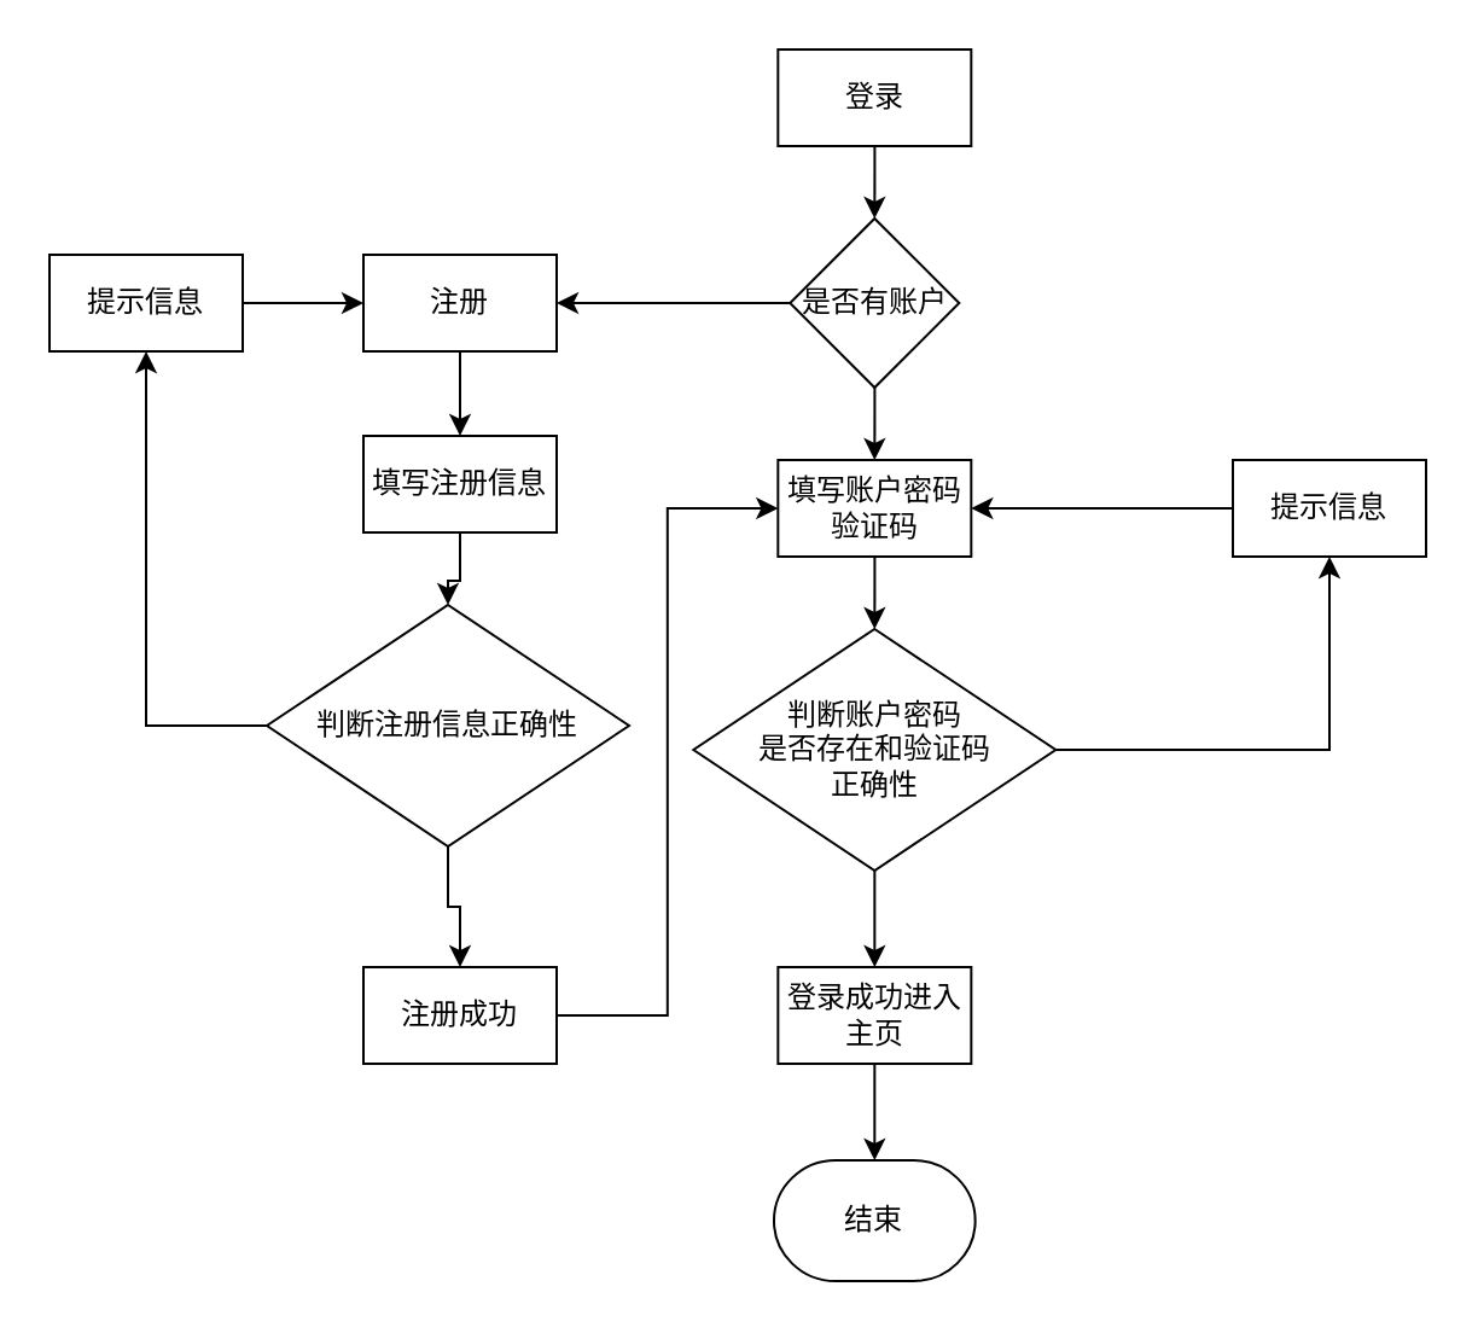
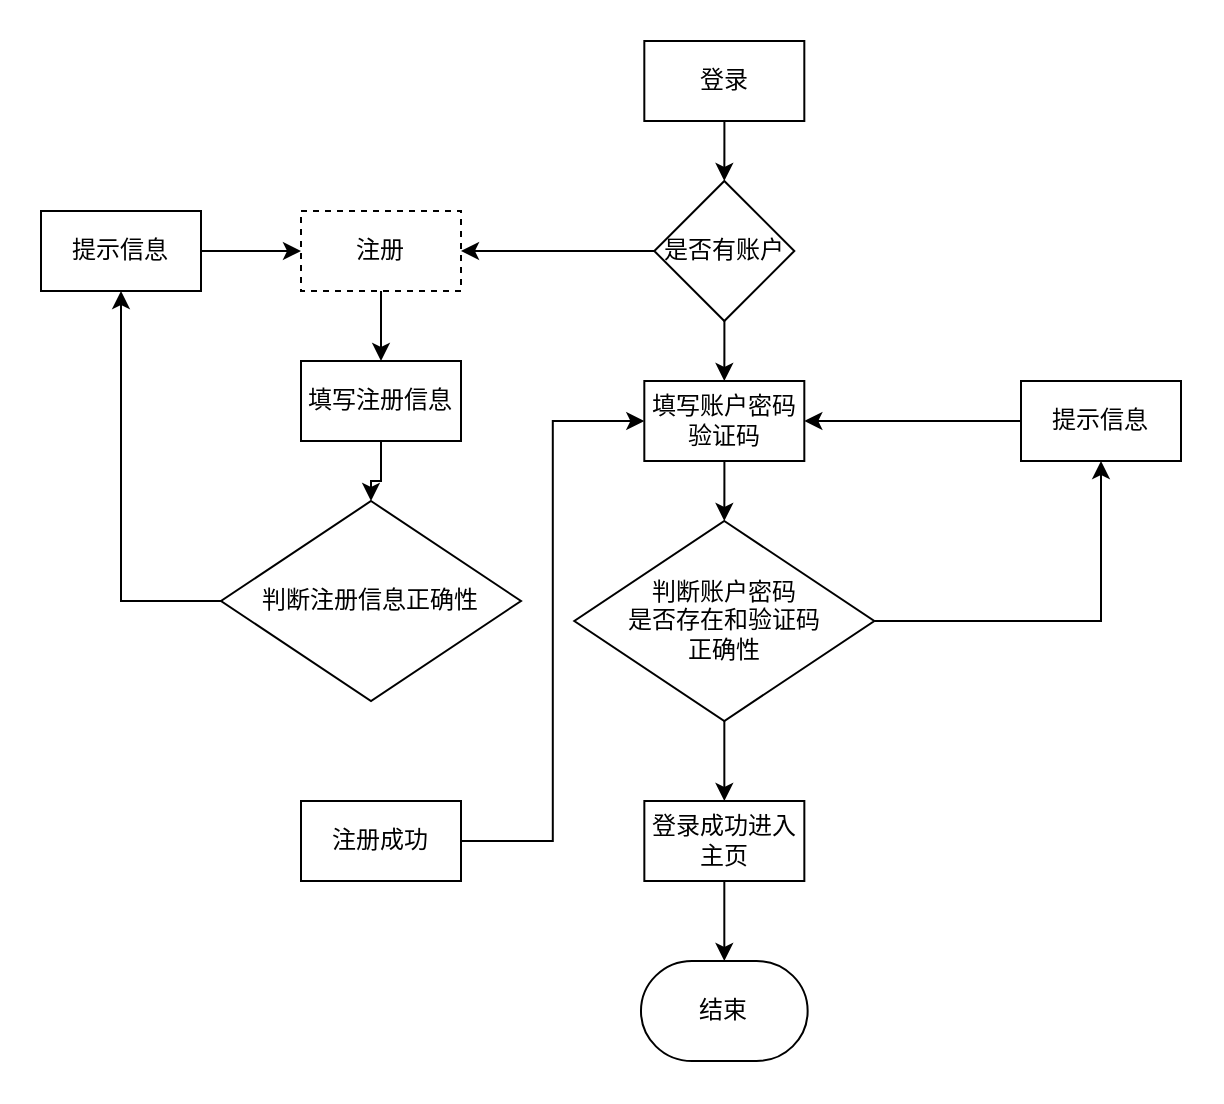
- <mxCell id="17" value="注册" style="rounded=0;whiteSpace=wrap;html=1;" vertex="1" parent="1"><mxGeometry x="150" y="105" width="80" height="40" as="geometry" /></mxCell>
+ <mxCell id="17" value="注册" style="rounded=0;whiteSpace=wrap;html=1;dashed=1;" vertex="1" parent="1"><mxGeometry x="150" y="105" width="80" height="40" as="geometry" /></mxCell>
- <mxCell id="21" style="edgeStyle=orthogonalEdgeStyle;rounded=0;orthogonalLoop=1;jettySize=auto;html=1;entryX=0.5;entryY=0;entryDx=0;entryDy=0;" edge="1" parent="1" source="22" target="24"><mxGeometry relative="1" as="geometry" /></mxCell>
